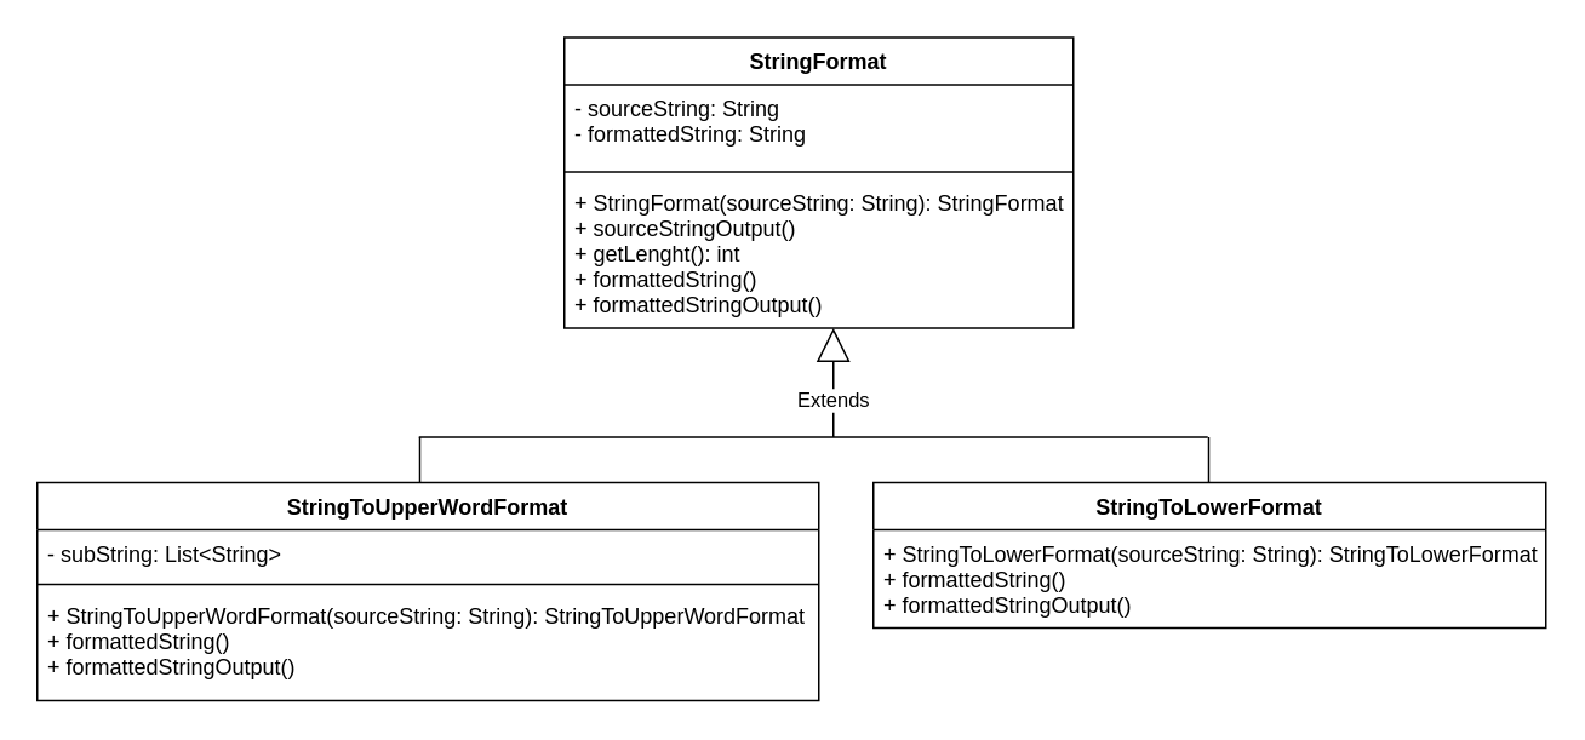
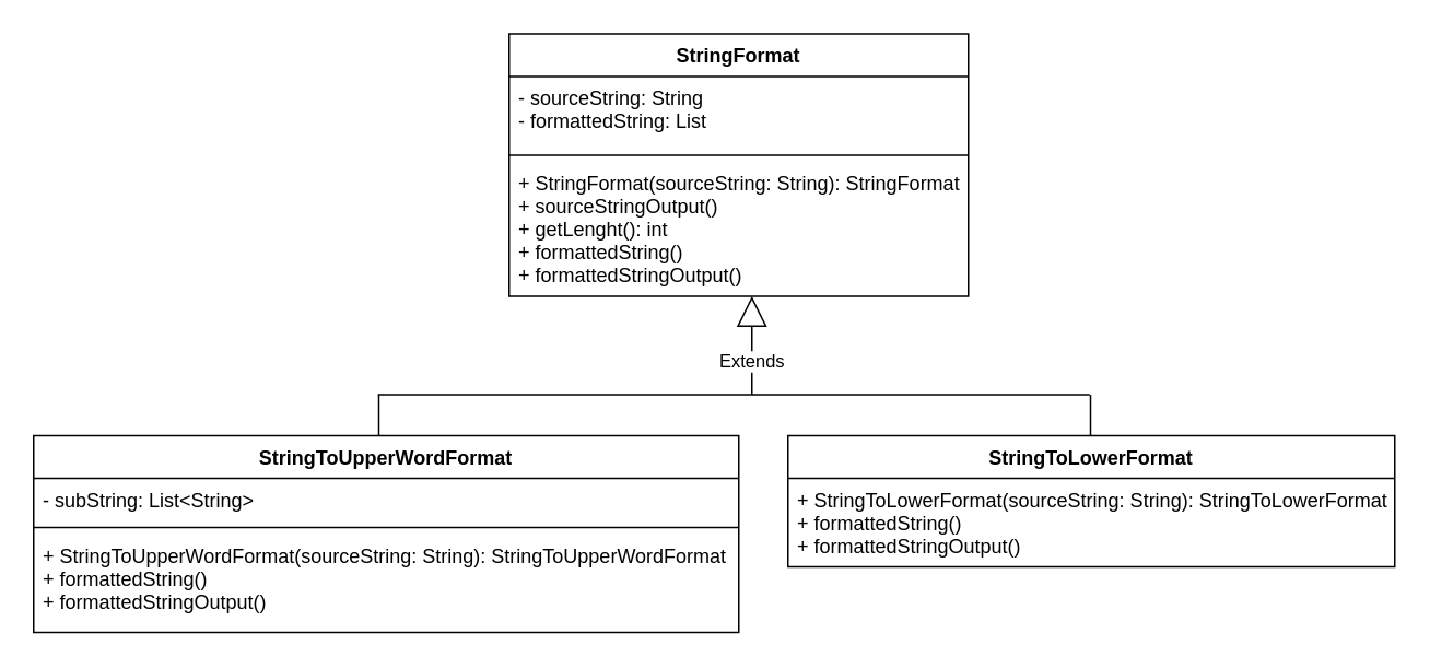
- <mxCell id="7" value="- sourceString: String&#10;- formattedString: String" style="text;strokeColor=none;fillColor=none;align=left;verticalAlign=top;spacingLeft=4;spacingRight=4;overflow=hidden;rotatable=0;points=[[0,0.5],[1,0.5]];portConstraint=eastwest;" vertex="1" parent="6"><mxGeometry y="26" width="280" height="44" as="geometry" /></mxCell>
+ <mxCell id="7" value="- sourceString: String&#10;- formattedString: List" style="text;strokeColor=none;fillColor=none;align=left;verticalAlign=top;spacingLeft=4;spacingRight=4;overflow=hidden;rotatable=0;points=[[0,0.5],[1,0.5]];portConstraint=eastwest;" vertex="1" parent="6"><mxGeometry y="26" width="280" height="44" as="geometry" /></mxCell>
